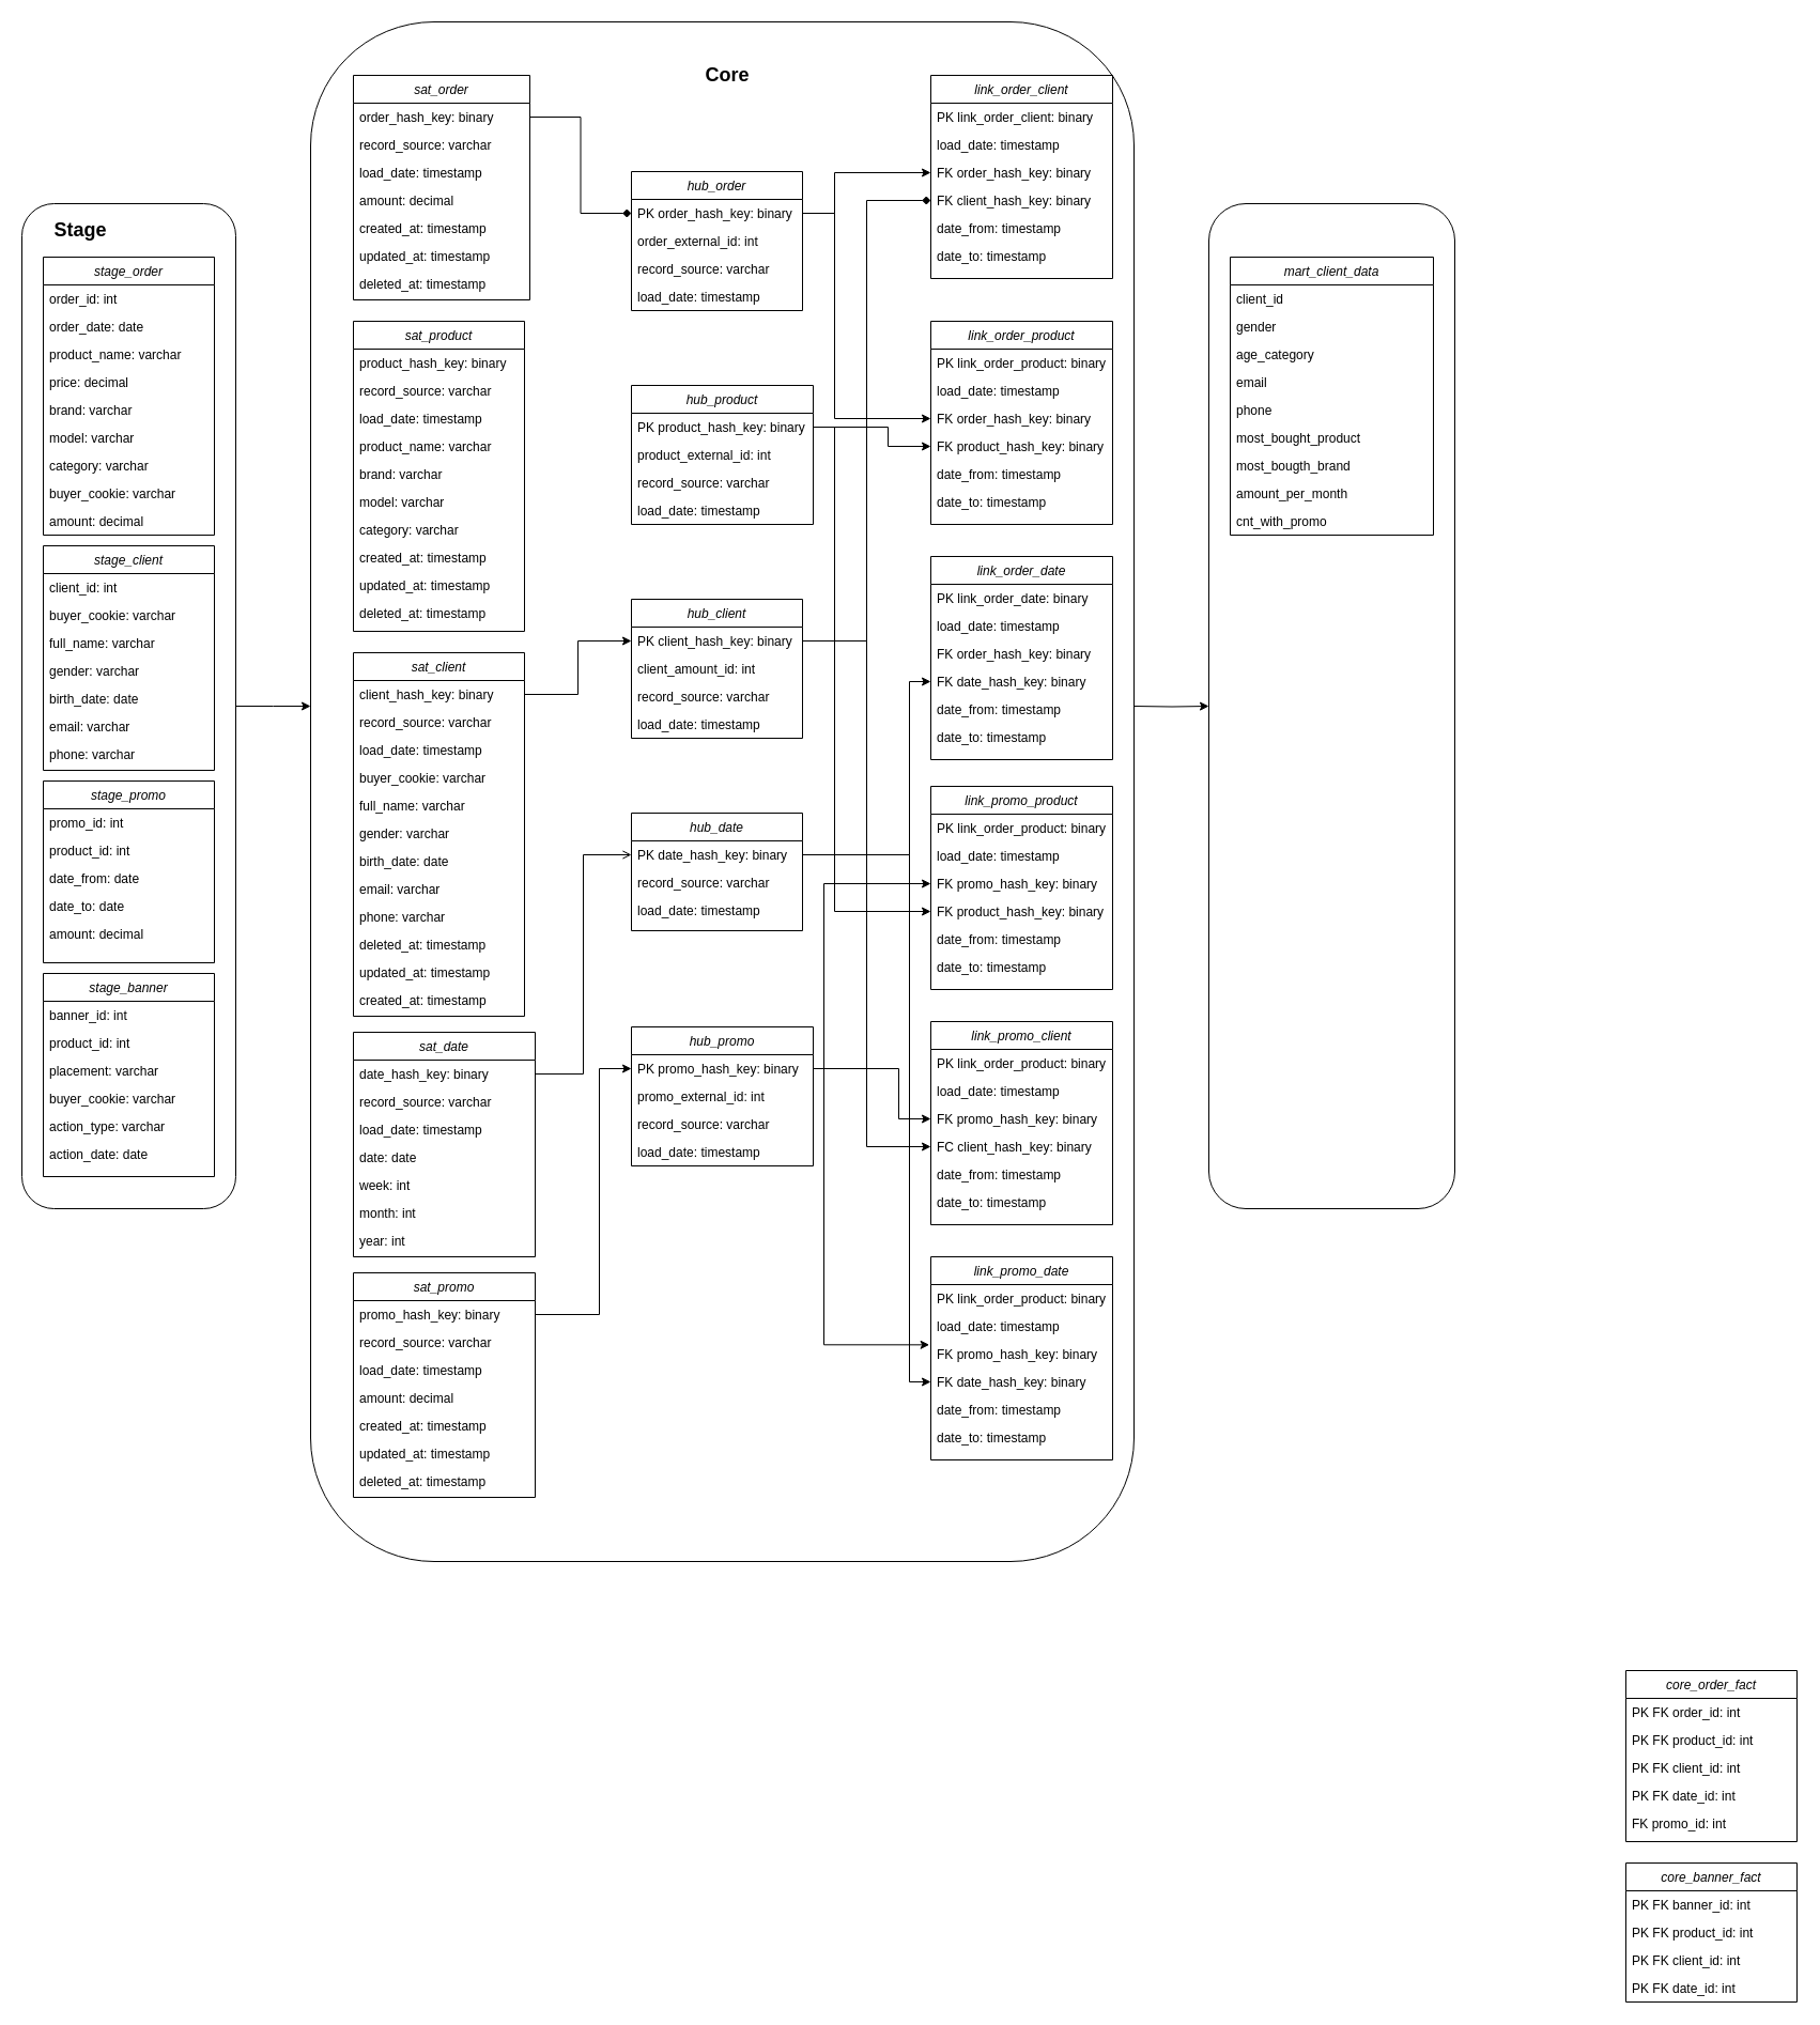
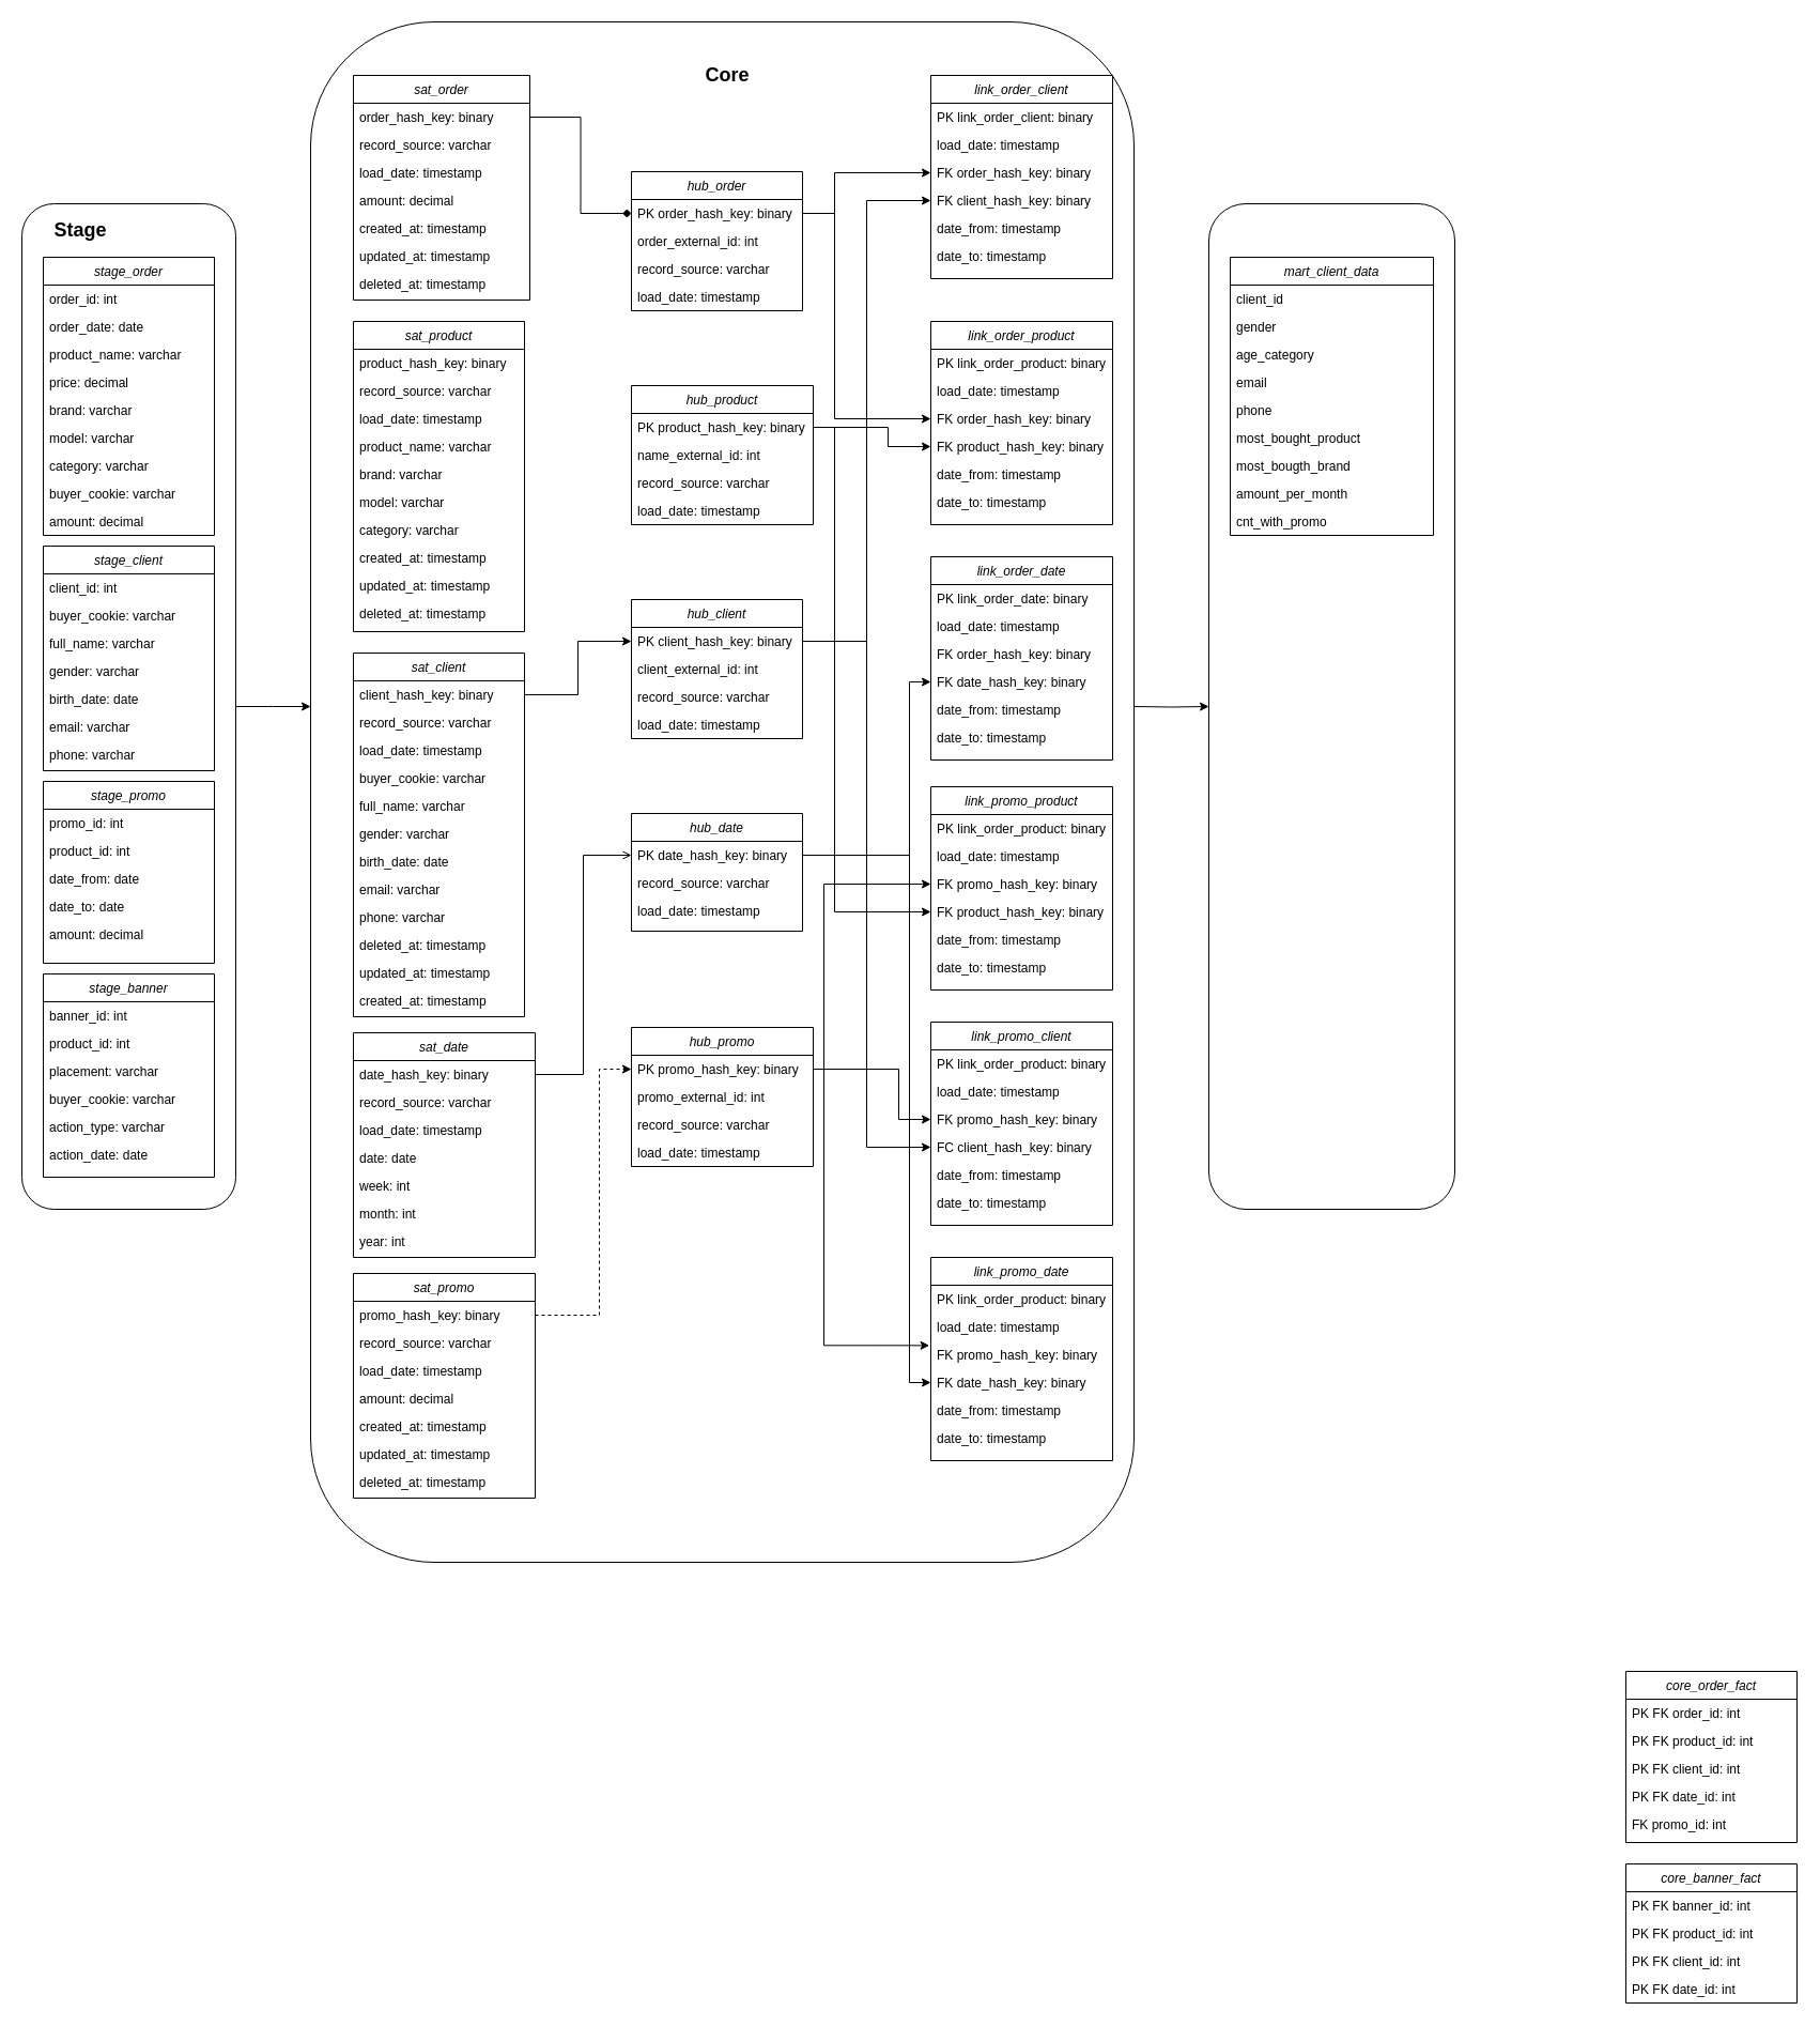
- <mxCell id="176" style="edgeStyle=orthogonalEdgeStyle;rounded=0;orthogonalLoop=1;jettySize=auto;html=1;exitX=1;exitY=0.5;exitDx=0;exitDy=0;entryX=0;entryY=0.5;entryDx=0;entryDy=0;endArrow=diamond;" edge="1" parent="1" source="118" target="143"><mxGeometry relative="1" as="geometry" /></mxCell>
+ <mxCell id="176" style="edgeStyle=orthogonalEdgeStyle;rounded=0;orthogonalLoop=1;jettySize=auto;html=1;exitX=1;exitY=0.5;exitDx=0;exitDy=0;entryX=0;entryY=0.5;entryDx=0;entryDy=0;" edge="1" parent="1" source="118" target="143"><mxGeometry relative="1" as="geometry" /></mxCell>
- <mxCell id="114" value="product_external_id: int" style="text;align=left;verticalAlign=top;spacingLeft=4;spacingRight=4;overflow=hidden;rotatable=0;points=[[0,0.5],[1,0.5]];portConstraint=eastwest;rounded=0;shadow=0;html=0;" vertex="1" parent="112"><mxGeometry y="52" width="170" height="26" as="geometry" /></mxCell>
+ <mxCell id="114" value="name_external_id: int" style="text;align=left;verticalAlign=top;spacingLeft=4;spacingRight=4;overflow=hidden;rotatable=0;points=[[0,0.5],[1,0.5]];portConstraint=eastwest;rounded=0;shadow=0;html=0;" vertex="1" parent="112"><mxGeometry y="52" width="170" height="26" as="geometry" /></mxCell>
- <mxCell id="119" value="client_amount_id: int" style="text;align=left;verticalAlign=top;spacingLeft=4;spacingRight=4;overflow=hidden;rotatable=0;points=[[0,0.5],[1,0.5]];portConstraint=eastwest;rounded=0;shadow=0;html=0;" vertex="1" parent="117"><mxGeometry y="52" width="160" height="26" as="geometry" /></mxCell>
+ <mxCell id="119" value="client_external_id: int" style="text;align=left;verticalAlign=top;spacingLeft=4;spacingRight=4;overflow=hidden;rotatable=0;points=[[0,0.5],[1,0.5]];portConstraint=eastwest;rounded=0;shadow=0;html=0;" vertex="1" parent="117"><mxGeometry y="52" width="160" height="26" as="geometry" /></mxCell>
- <mxCell id="187" style="edgeStyle=orthogonalEdgeStyle;rounded=0;orthogonalLoop=1;jettySize=auto;html=1;exitX=1;exitY=0.5;exitDx=0;exitDy=0;entryX=0;entryY=0.5;entryDx=0;entryDy=0;" edge="1" parent="1" source="67" target="123"><mxGeometry relative="1" as="geometry"><Array as="points"><mxPoint x="560" y="1229" /><mxPoint x="560" y="999" /></Array></mxGeometry></mxCell>
+ <mxCell id="187" style="edgeStyle=orthogonalEdgeStyle;rounded=0;orthogonalLoop=1;jettySize=auto;html=1;exitX=1;exitY=0.5;exitDx=0;exitDy=0;entryX=0;entryY=0.5;entryDx=0;entryDy=0;dashed=1;" edge="1" parent="1" source="67" target="123"><mxGeometry relative="1" as="geometry"><Array as="points"><mxPoint x="560" y="1229" /><mxPoint x="560" y="999" /></Array></mxGeometry></mxCell>
